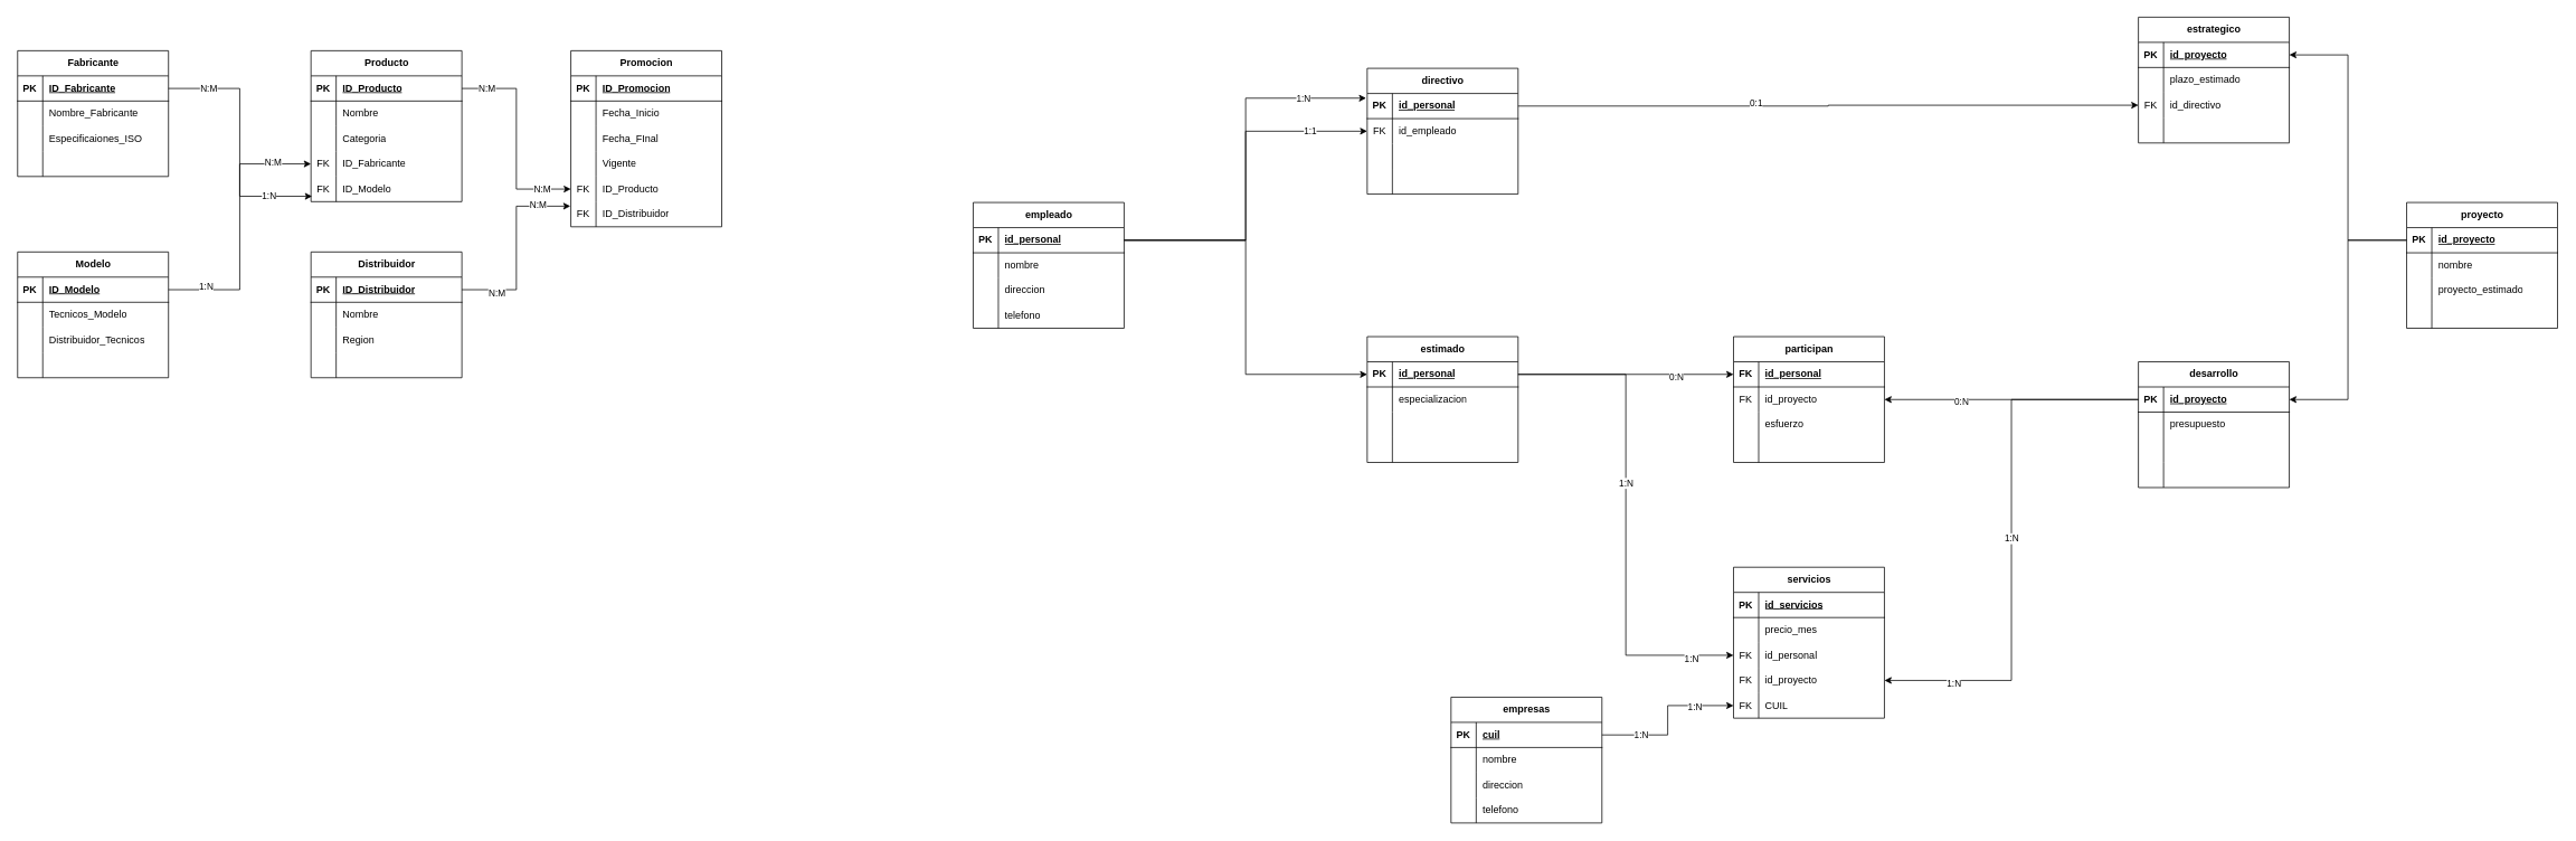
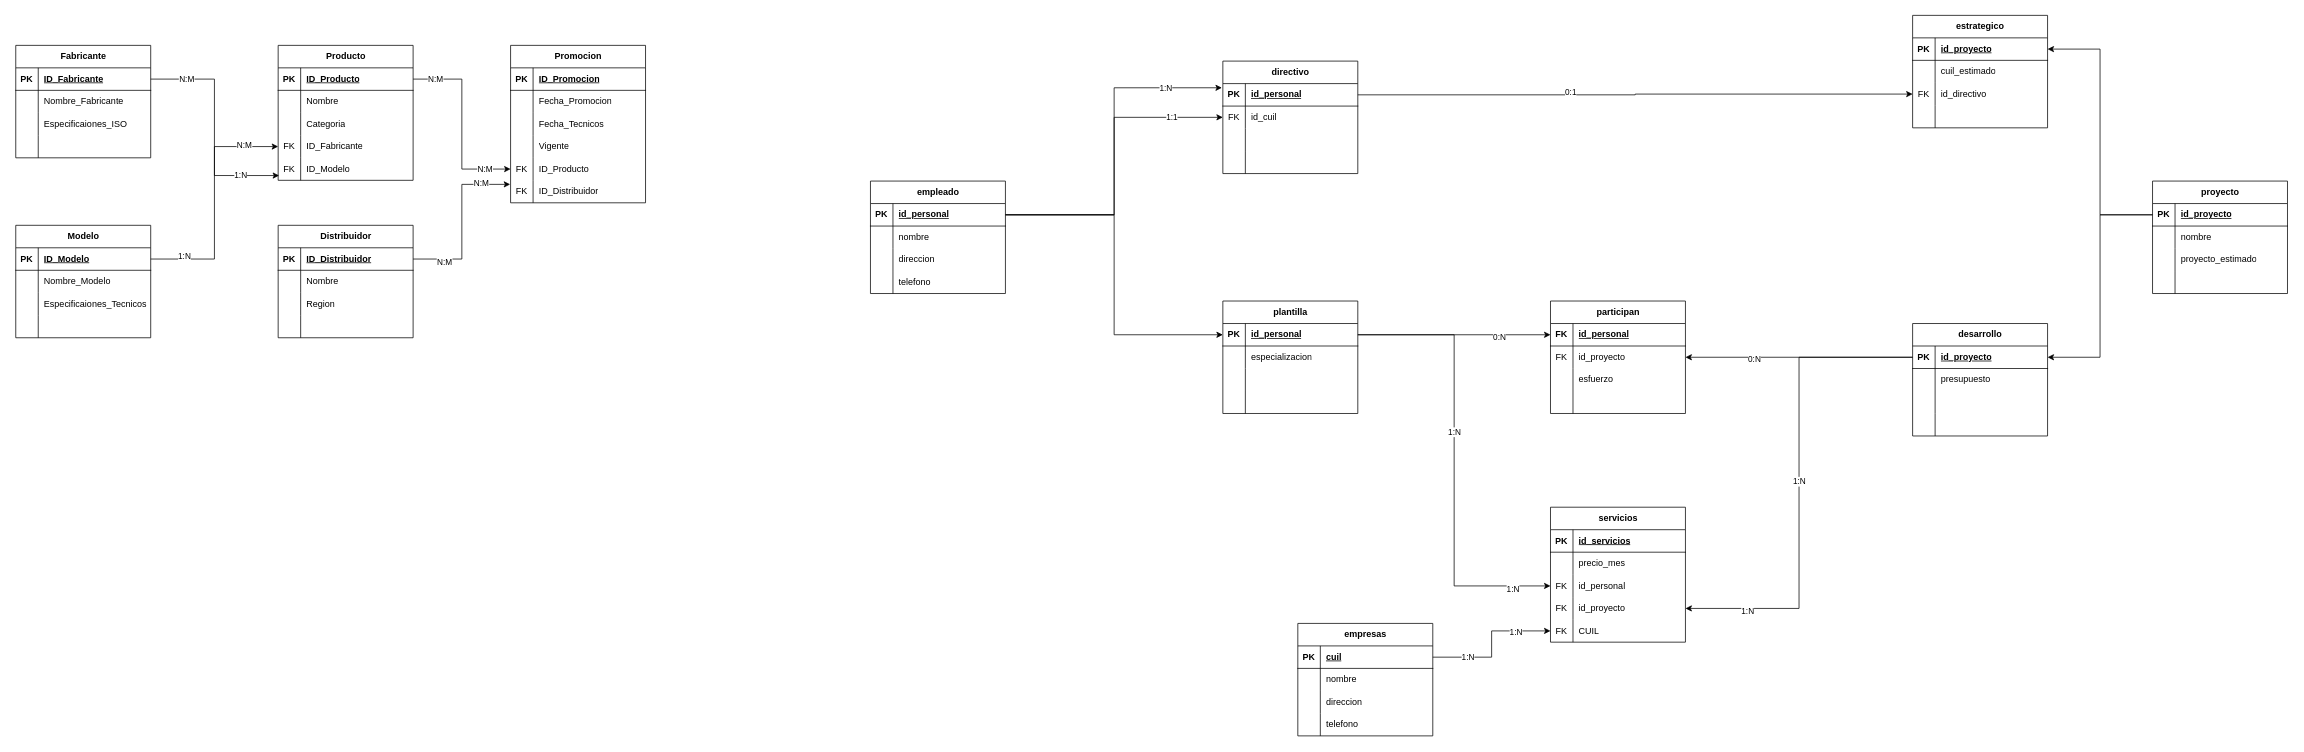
- <mxCell id="164" value="plazo_estimado" style="shape=partialRectangle;connectable=0;fillColor=none;top=0;left=0;bottom=0;right=0;align=left;spacingLeft=6;overflow=hidden;whiteSpace=wrap;html=1;" vertex="1" parent="162"><mxGeometry x="30" width="150" height="30" as="geometry"><mxRectangle width="150" height="30" as="alternateBounds" /></mxGeometry></mxCell>
+ <mxCell id="164" value="cuil_estimado" style="shape=partialRectangle;connectable=0;fillColor=none;top=0;left=0;bottom=0;right=0;align=left;spacingLeft=6;overflow=hidden;whiteSpace=wrap;html=1;" vertex="1" parent="162"><mxGeometry x="30" width="150" height="30" as="geometry"><mxRectangle width="150" height="30" as="alternateBounds" /></mxGeometry></mxCell>
- <mxCell id="50" value="Fecha_Inicio" style="shape=partialRectangle;connectable=0;fillColor=none;top=0;left=0;bottom=0;right=0;align=left;spacingLeft=6;overflow=hidden;whiteSpace=wrap;html=1;" parent="48" vertex="1"><mxGeometry x="30" width="150" height="30" as="geometry"><mxRectangle width="150" height="30" as="alternateBounds" /></mxGeometry></mxCell>
+ <mxCell id="50" value="Fecha_Promocion" style="shape=partialRectangle;connectable=0;fillColor=none;top=0;left=0;bottom=0;right=0;align=left;spacingLeft=6;overflow=hidden;whiteSpace=wrap;html=1;" parent="48" vertex="1"><mxGeometry x="30" width="150" height="30" as="geometry"><mxRectangle width="150" height="30" as="alternateBounds" /></mxGeometry></mxCell>
- <mxCell id="107" value="id_empleado" style="shape=partialRectangle;connectable=0;fillColor=none;top=0;left=0;bottom=0;right=0;align=left;spacingLeft=6;overflow=hidden;whiteSpace=wrap;html=1;" vertex="1" parent="105"><mxGeometry x="30" width="150" height="30" as="geometry"><mxRectangle width="150" height="30" as="alternateBounds" /></mxGeometry></mxCell>
+ <mxCell id="107" value="id_cuil" style="shape=partialRectangle;connectable=0;fillColor=none;top=0;left=0;bottom=0;right=0;align=left;spacingLeft=6;overflow=hidden;whiteSpace=wrap;html=1;" vertex="1" parent="105"><mxGeometry x="30" width="150" height="30" as="geometry"><mxRectangle width="150" height="30" as="alternateBounds" /></mxGeometry></mxCell>
- <mxCell id="53" value="Fecha_FInal" style="shape=partialRectangle;connectable=0;fillColor=none;top=0;left=0;bottom=0;right=0;align=left;spacingLeft=6;overflow=hidden;whiteSpace=wrap;html=1;" parent="51" vertex="1"><mxGeometry x="30" width="150" height="30" as="geometry"><mxRectangle width="150" height="30" as="alternateBounds" /></mxGeometry></mxCell>
+ <mxCell id="53" value="Fecha_Tecnicos" style="shape=partialRectangle;connectable=0;fillColor=none;top=0;left=0;bottom=0;right=0;align=left;spacingLeft=6;overflow=hidden;whiteSpace=wrap;html=1;" parent="51" vertex="1"><mxGeometry x="30" width="150" height="30" as="geometry"><mxRectangle width="150" height="30" as="alternateBounds" /></mxGeometry></mxCell>
- <mxCell id="37" value="Tecnicos_Modelo" style="shape=partialRectangle;connectable=0;fillColor=none;top=0;left=0;bottom=0;right=0;align=left;spacingLeft=6;overflow=hidden;whiteSpace=wrap;html=1;" parent="35" vertex="1"><mxGeometry x="30" width="150" height="30" as="geometry"><mxRectangle width="150" height="30" as="alternateBounds" /></mxGeometry></mxCell>
+ <mxCell id="37" value="Nombre_Modelo" style="shape=partialRectangle;connectable=0;fillColor=none;top=0;left=0;bottom=0;right=0;align=left;spacingLeft=6;overflow=hidden;whiteSpace=wrap;html=1;" parent="35" vertex="1"><mxGeometry x="30" width="150" height="30" as="geometry"><mxRectangle width="150" height="30" as="alternateBounds" /></mxGeometry></mxCell>
- <mxCell id="40" value="Distribuidor_Tecnicos" style="shape=partialRectangle;connectable=0;fillColor=none;top=0;left=0;bottom=0;right=0;align=left;spacingLeft=6;overflow=hidden;whiteSpace=wrap;html=1;" parent="38" vertex="1"><mxGeometry x="30" width="150" height="30" as="geometry"><mxRectangle width="150" height="30" as="alternateBounds" /></mxGeometry></mxCell>
+ <mxCell id="40" value="Especificaiones_Tecnicos" style="shape=partialRectangle;connectable=0;fillColor=none;top=0;left=0;bottom=0;right=0;align=left;spacingLeft=6;overflow=hidden;whiteSpace=wrap;html=1;" parent="38" vertex="1"><mxGeometry x="30" width="150" height="30" as="geometry"><mxRectangle width="150" height="30" as="alternateBounds" /></mxGeometry></mxCell>
- <mxCell id="114" value="estimado" style="shape=table;startSize=30;container=1;collapsible=1;childLayout=tableLayout;fixedRows=1;rowLines=0;fontStyle=1;align=center;resizeLast=1;html=1;" vertex="1" parent="1"><mxGeometry x="1630" y="401" width="180" height="150" as="geometry" /></mxCell>
+ <mxCell id="114" value="plantilla" style="shape=table;startSize=30;container=1;collapsible=1;childLayout=tableLayout;fixedRows=1;rowLines=0;fontStyle=1;align=center;resizeLast=1;html=1;" vertex="1" parent="1"><mxGeometry x="1630" y="401" width="180" height="150" as="geometry" /></mxCell>
